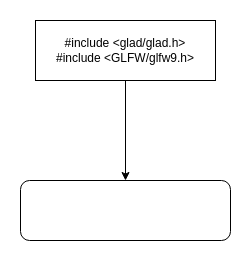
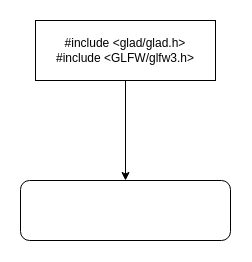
- <mxCell id="3" value="#include &amp;lt;glad/glad.h&amp;gt;&lt;br&gt;#include &amp;lt;GLFW/glfw9.h&amp;gt;" style="rounded=0;whiteSpace=wrap;html=1;" parent="1" vertex="1"><mxGeometry x="35" y="20" width="180" height="60" as="geometry" /></mxCell>
+ <mxCell id="3" value="#include &amp;lt;glad/glad.h&amp;gt;&lt;br&gt;#include &amp;lt;GLFW/glfw3.h&amp;gt;" style="rounded=0;whiteSpace=wrap;html=1;" parent="1" vertex="1"><mxGeometry x="35" y="20" width="180" height="60" as="geometry" /></mxCell>
